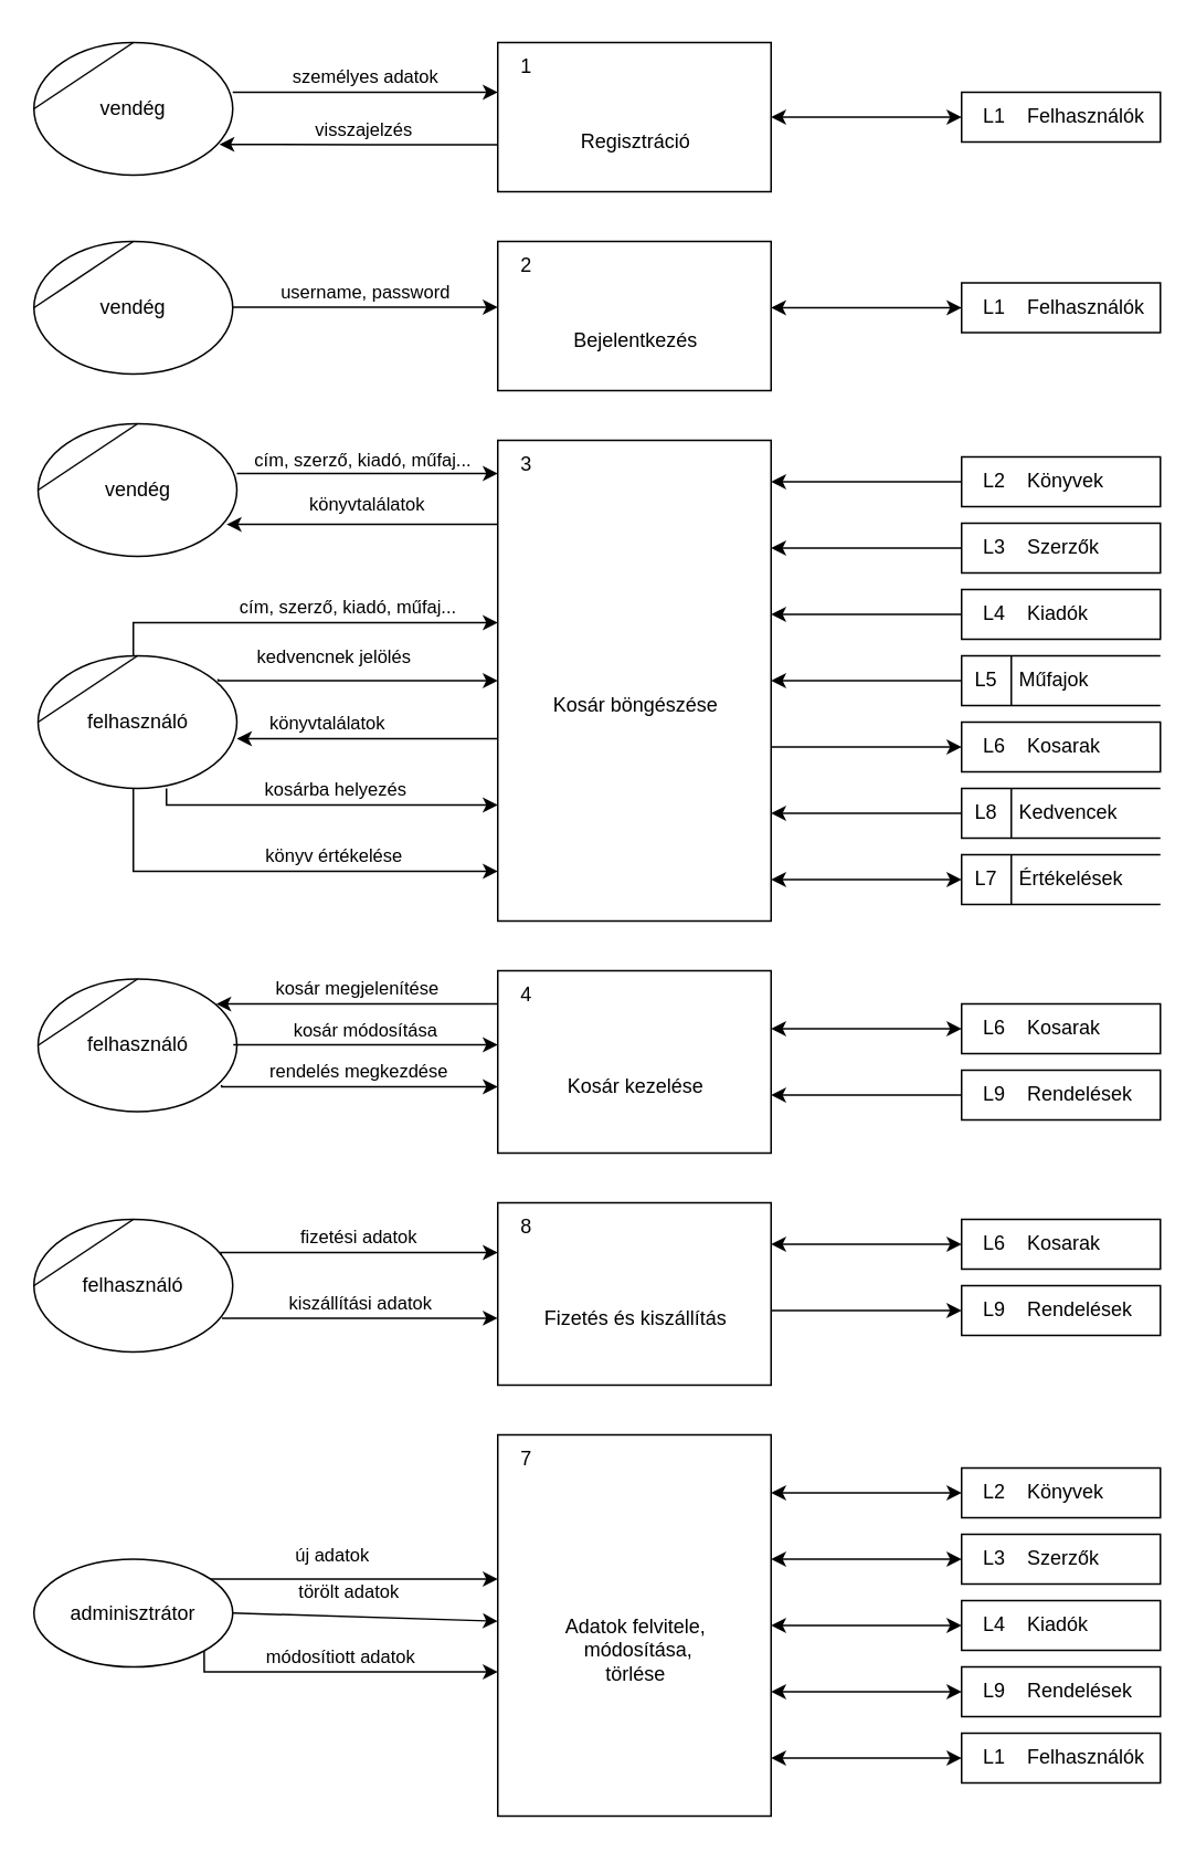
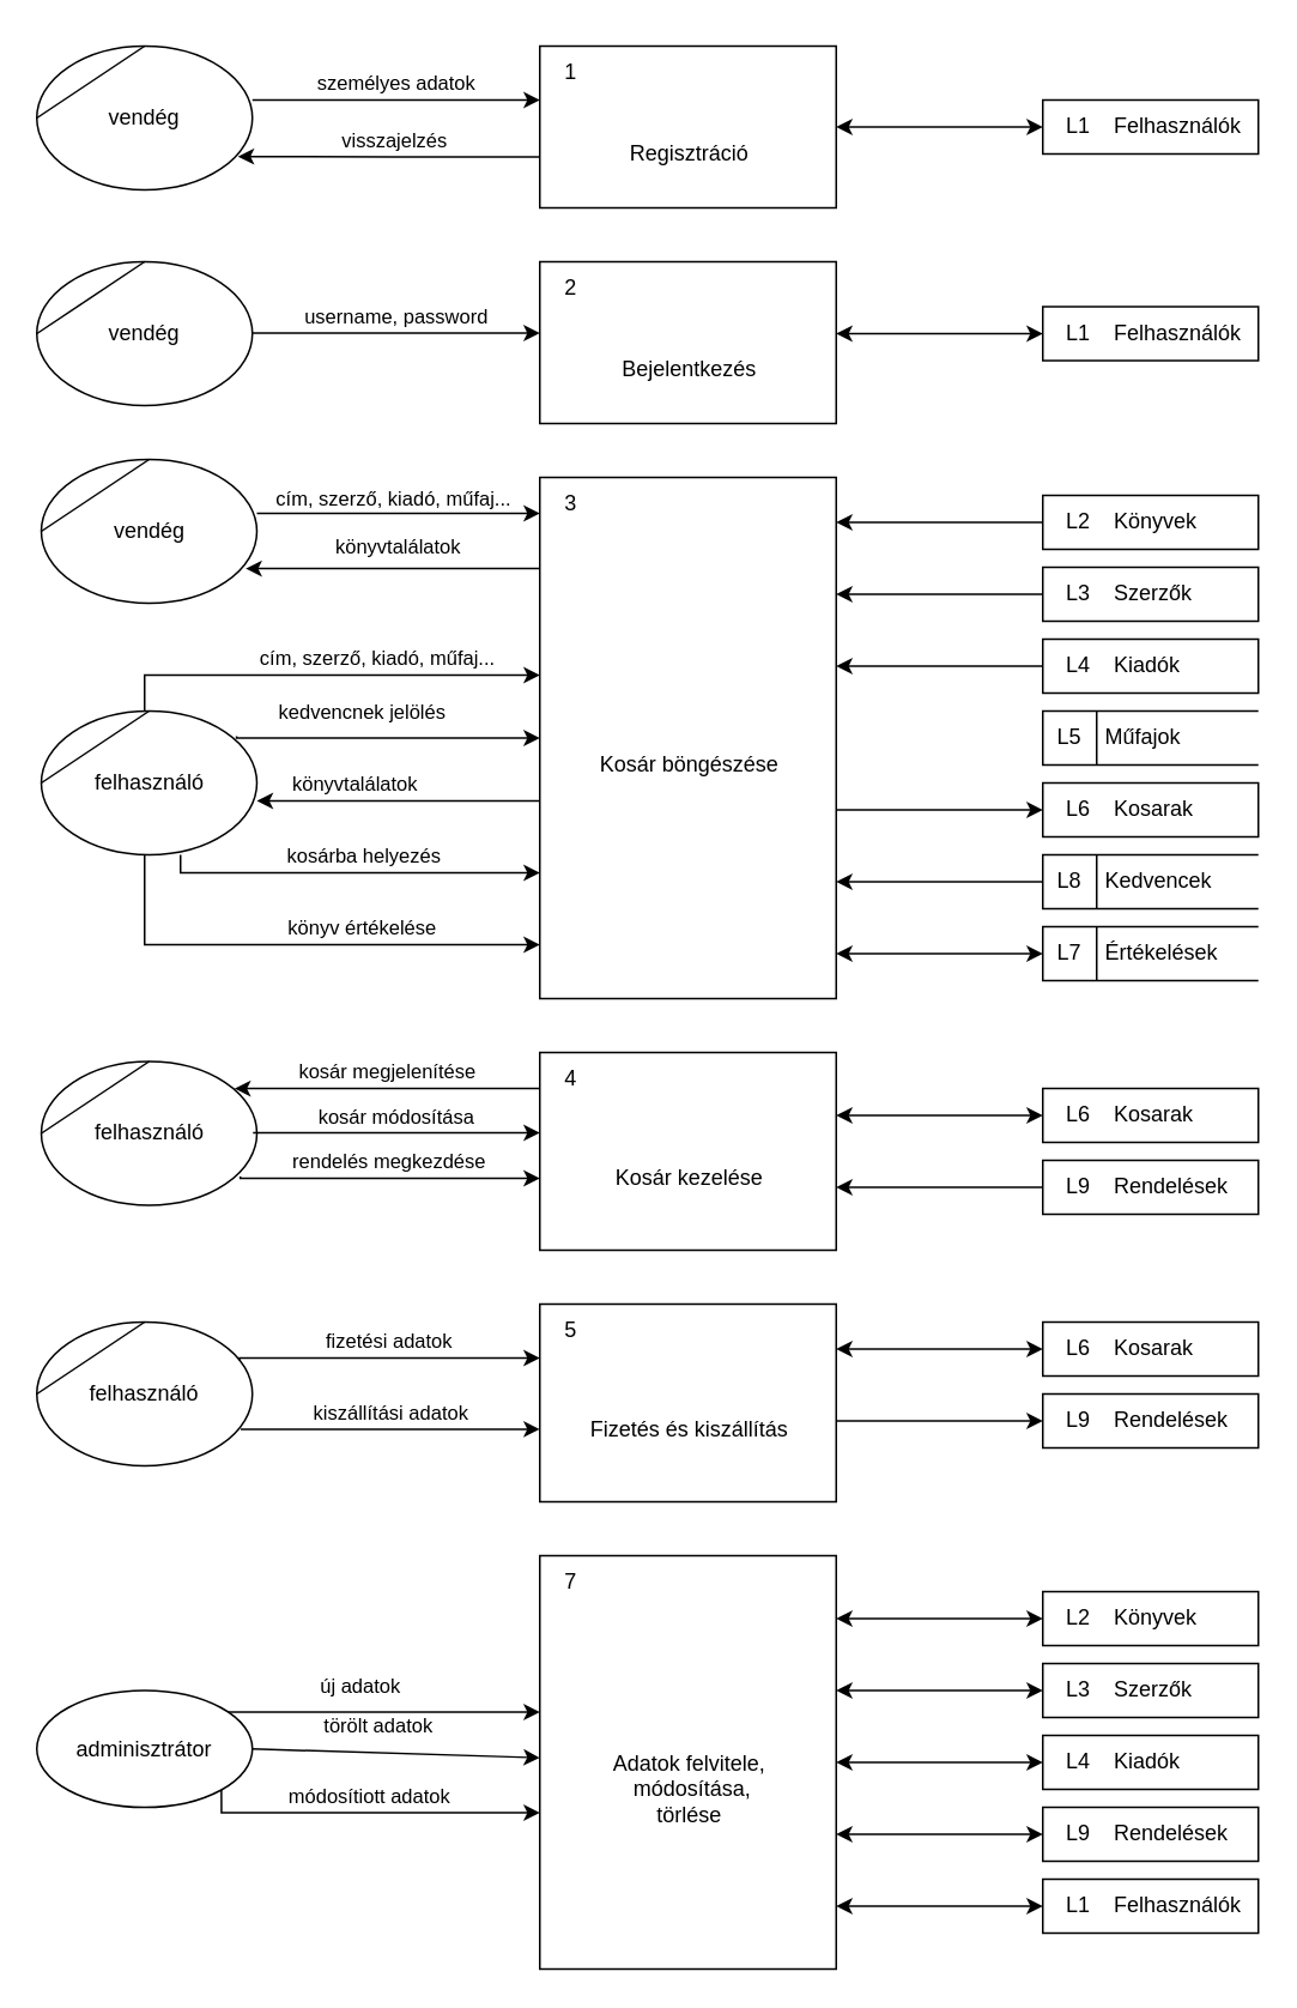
- <mxCell id="60" value="" style="endArrow=classic;html=1;rounded=0;verticalAlign=bottom;edgeStyle=orthogonalEdgeStyle;" parent="1" edge="1" target="23" source="97"><mxGeometry width="50" height="50" relative="1" as="geometry"><mxPoint x="510" y="390.029" as="sourcePoint" /><mxPoint x="462.5" y="379.86" as="targetPoint" /><Array as="points"><mxPoint x="560" y="410" /><mxPoint x="560" y="410" /></Array></mxGeometry></mxCell>
- <mxCell id="64" value="8" style="text;html=1;strokeColor=none;fillColor=none;align=center;verticalAlign=middle;whiteSpace=wrap;rounded=0;movable=0;resizable=0;rotatable=0;cloneable=0;deletable=0;connectable=0;allowArrows=0;pointerEvents=1;" parent="63" vertex="1"><mxGeometry width="35" height="30" as="geometry" /></mxCell>
+ <mxCell id="64" value="5" style="text;html=1;strokeColor=none;fillColor=none;align=center;verticalAlign=middle;whiteSpace=wrap;rounded=0;movable=0;resizable=0;rotatable=0;cloneable=0;deletable=0;connectable=0;allowArrows=0;pointerEvents=1;" parent="63" vertex="1"><mxGeometry width="35" height="30" as="geometry" /></mxCell>
